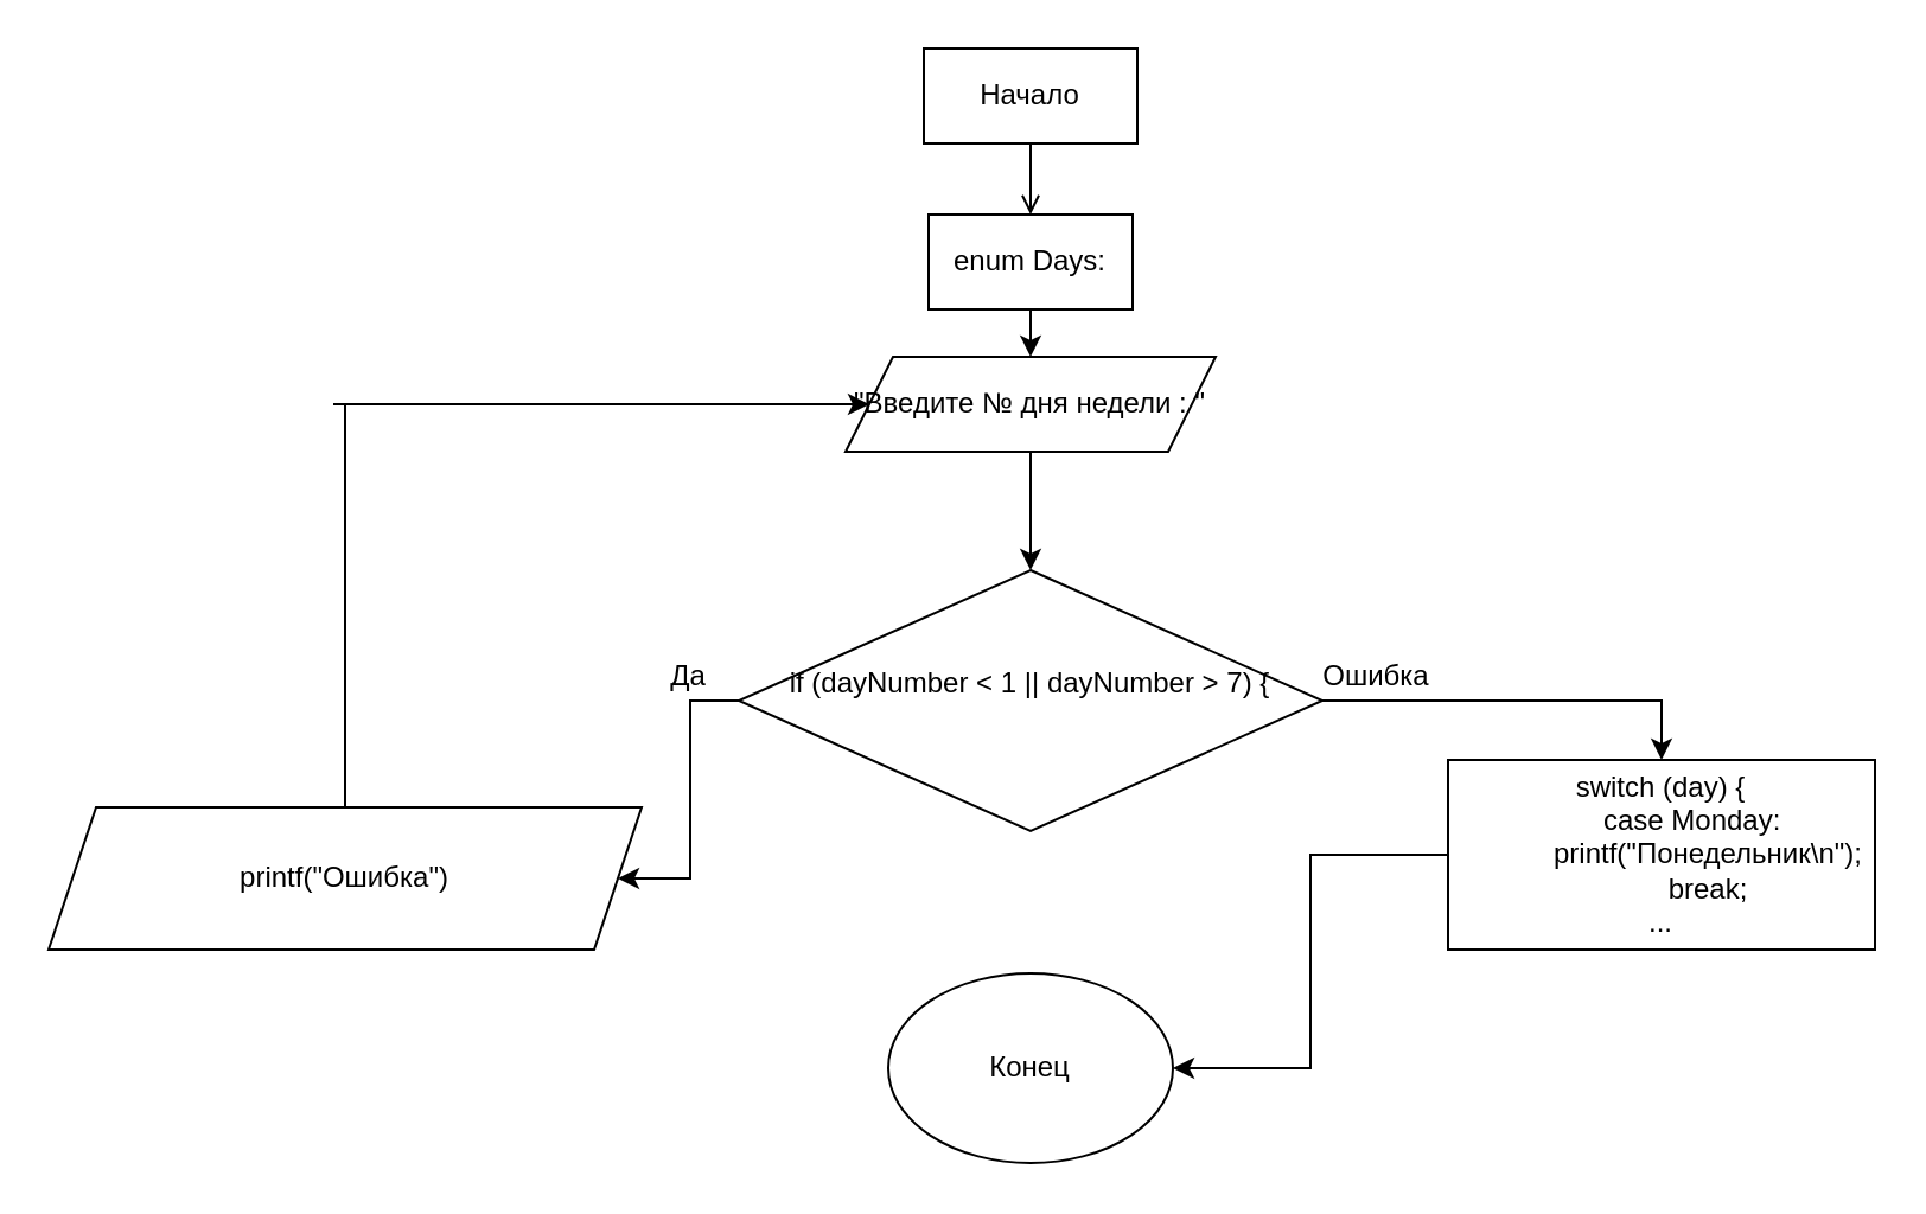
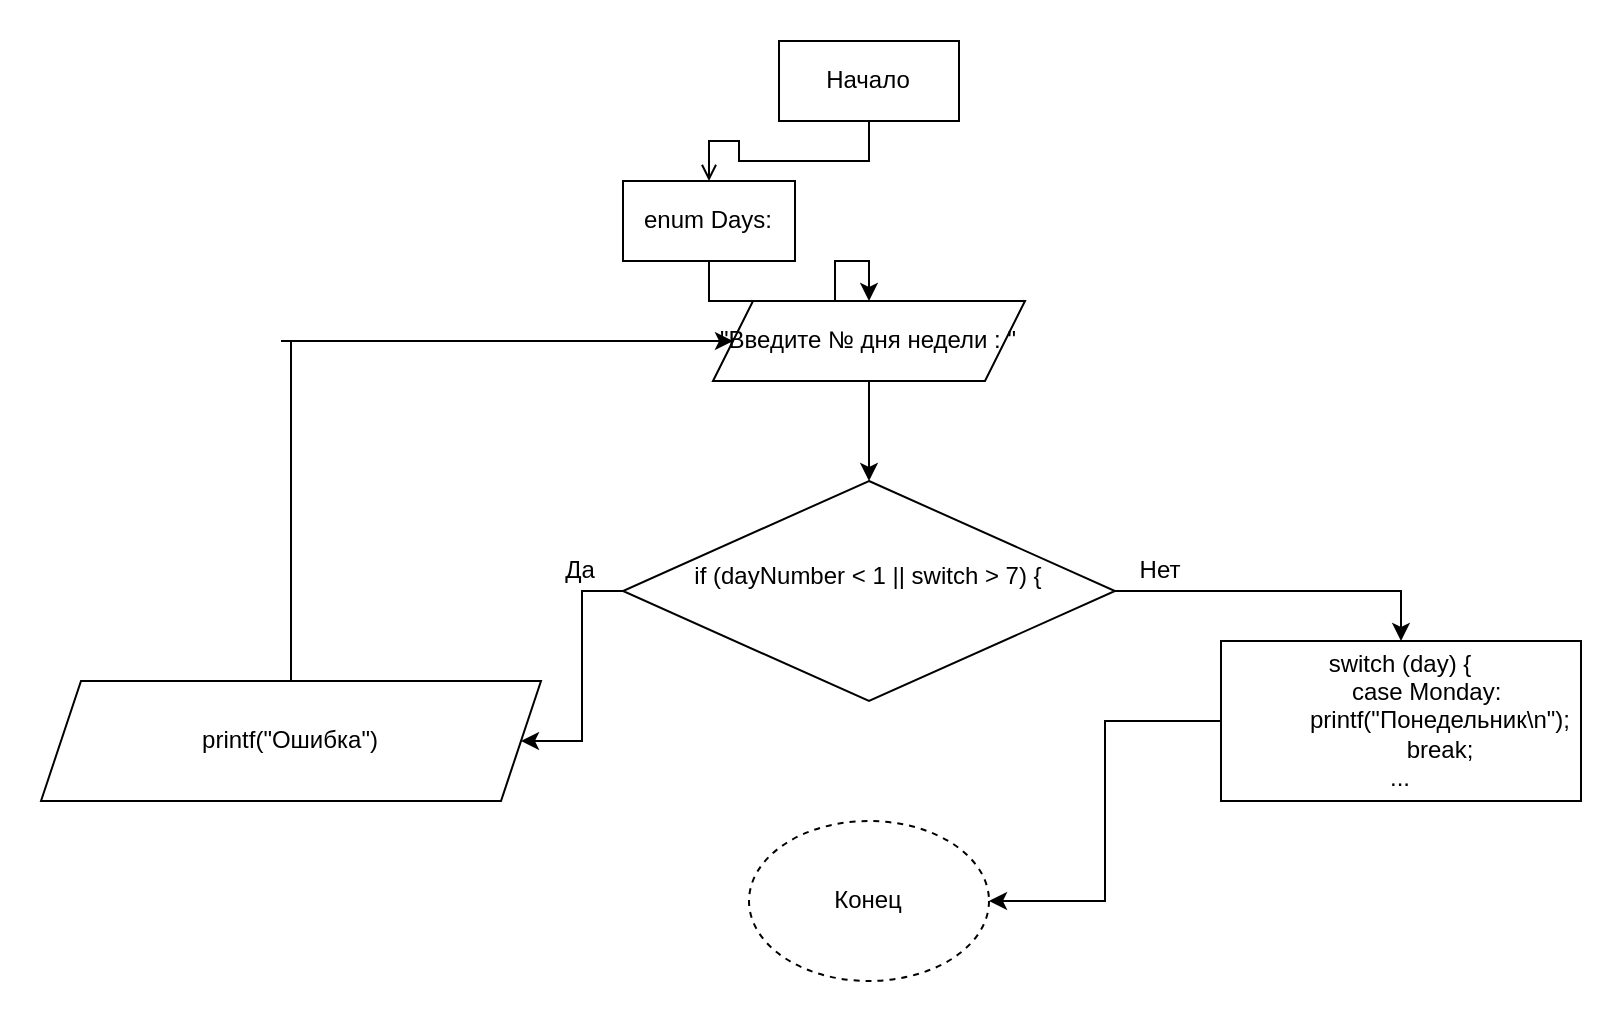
- <mxCell id="3" value="enum Days:" style="rounded=0;whiteSpace=wrap;html=1;" parent="1" vertex="1"><mxGeometry x="391" y="90" width="86" height="40" as="geometry" /></mxCell>
+ <mxCell id="3" value="enum Days:" style="rounded=0;whiteSpace=wrap;html=1;" parent="1" vertex="1"><mxGeometry x="311" y="90" width="86" height="40" as="geometry" /></mxCell>
- <mxCell id="17" value="Ошибка" style="text;html=1;strokeColor=none;fillColor=none;align=center;verticalAlign=middle;whiteSpace=wrap;rounded=0;" parent="1" vertex="1"><mxGeometry x="550" y="270" width="60" height="30" as="geometry" /></mxCell>
+ <mxCell id="17" value="Нет" style="text;html=1;strokeColor=none;fillColor=none;align=center;verticalAlign=middle;whiteSpace=wrap;rounded=0;" parent="1" vertex="1"><mxGeometry x="550" y="270" width="60" height="30" as="geometry" /></mxCell>
- <mxCell id="10" value="&lt;div&gt;if (dayNumber &amp;lt; 1 || dayNumber &amp;gt; 7) {&lt;/div&gt;&lt;div&gt;&amp;nbsp; &amp;nbsp; &amp;nbsp; &amp;nbsp;&amp;nbsp;&lt;br&gt;&lt;/div&gt;" style="rhombus;whiteSpace=wrap;html=1;" parent="1" vertex="1"><mxGeometry x="311" y="240" width="246" height="110" as="geometry" /></mxCell>
+ <mxCell id="10" value="&lt;div&gt;if (dayNumber &amp;lt; 1 || switch &amp;gt; 7) {&lt;/div&gt;&lt;div&gt;&amp;nbsp; &amp;nbsp; &amp;nbsp; &amp;nbsp;&amp;nbsp;&lt;br&gt;&lt;/div&gt;" style="rhombus;whiteSpace=wrap;html=1;" parent="1" vertex="1"><mxGeometry x="311" y="240" width="246" height="110" as="geometry" /></mxCell>
- <mxCell id="14" value="Конец" style="ellipse;whiteSpace=wrap;html=1;" parent="1" vertex="1"><mxGeometry x="374" y="410" width="120" height="80" as="geometry" /></mxCell>
+ <mxCell id="14" value="Конец" style="ellipse;whiteSpace=wrap;html=1;dashed=1;" parent="1" vertex="1"><mxGeometry x="374" y="410" width="120" height="80" as="geometry" /></mxCell>
